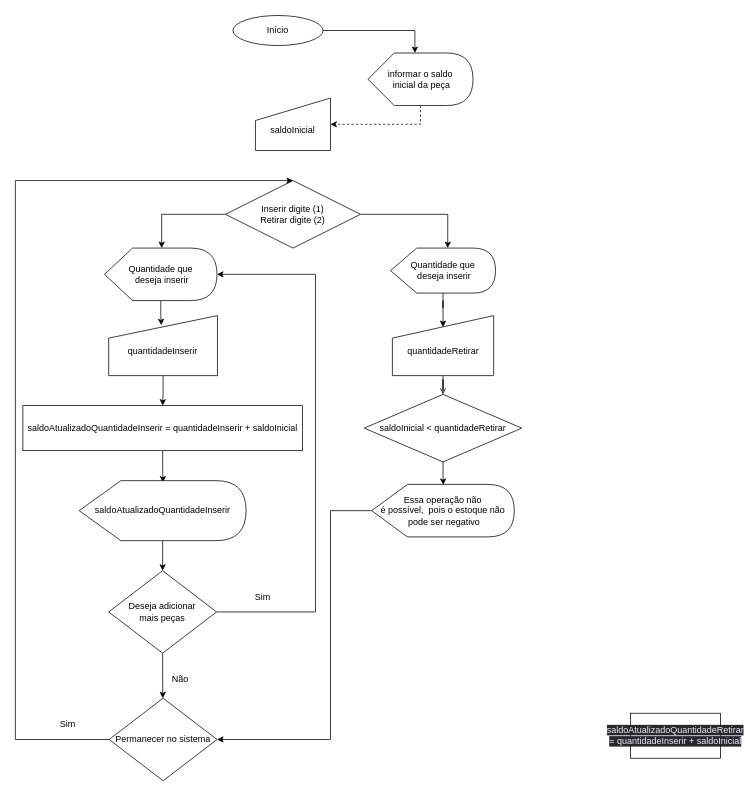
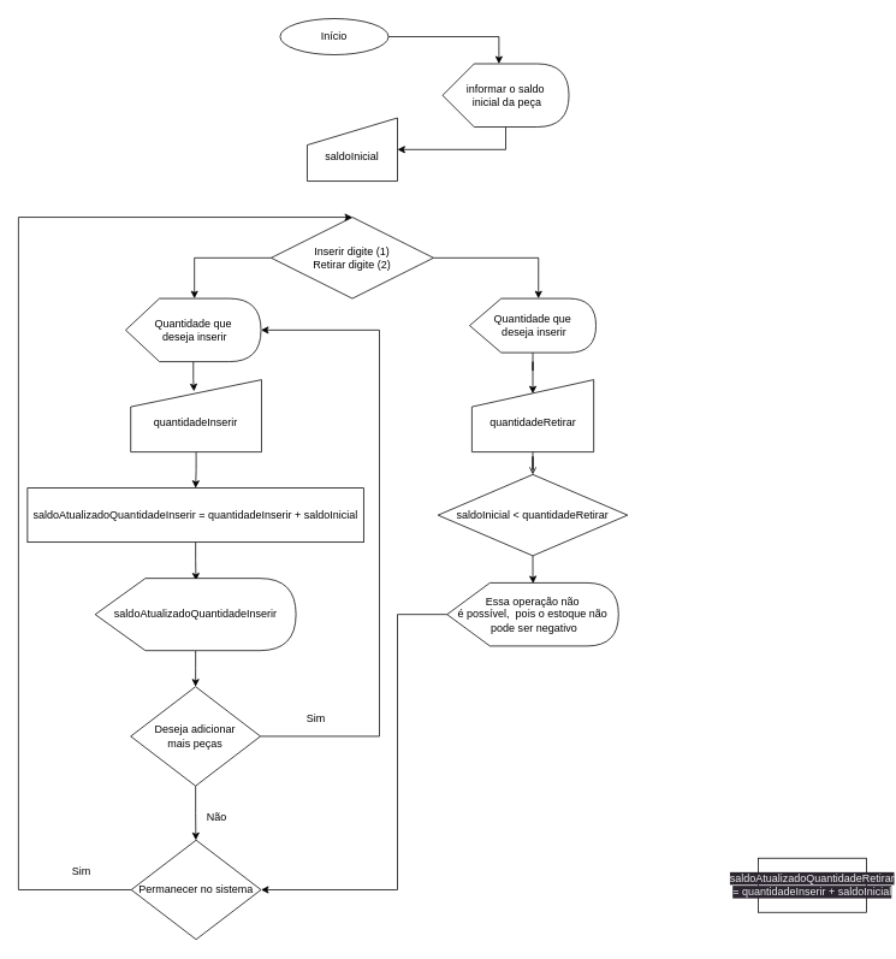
- <mxCell id="7" style="edgeStyle=orthogonalEdgeStyle;rounded=0;orthogonalLoop=1;jettySize=auto;html=1;entryX=1;entryY=0.5;entryDx=0;entryDy=0;exitX=0;exitY=0;exitDx=70;exitDy=70;exitPerimeter=0;dashed=1;" edge="1" parent="1" source="8" target="9"><mxGeometry relative="1" as="geometry" /></mxCell>
+ <mxCell id="7" style="edgeStyle=orthogonalEdgeStyle;rounded=0;orthogonalLoop=1;jettySize=auto;html=1;entryX=1;entryY=0.5;entryDx=0;entryDy=0;exitX=0;exitY=0;exitDx=70;exitDy=70;exitPerimeter=0;" edge="1" parent="1" source="8" target="9"><mxGeometry relative="1" as="geometry" /></mxCell>
